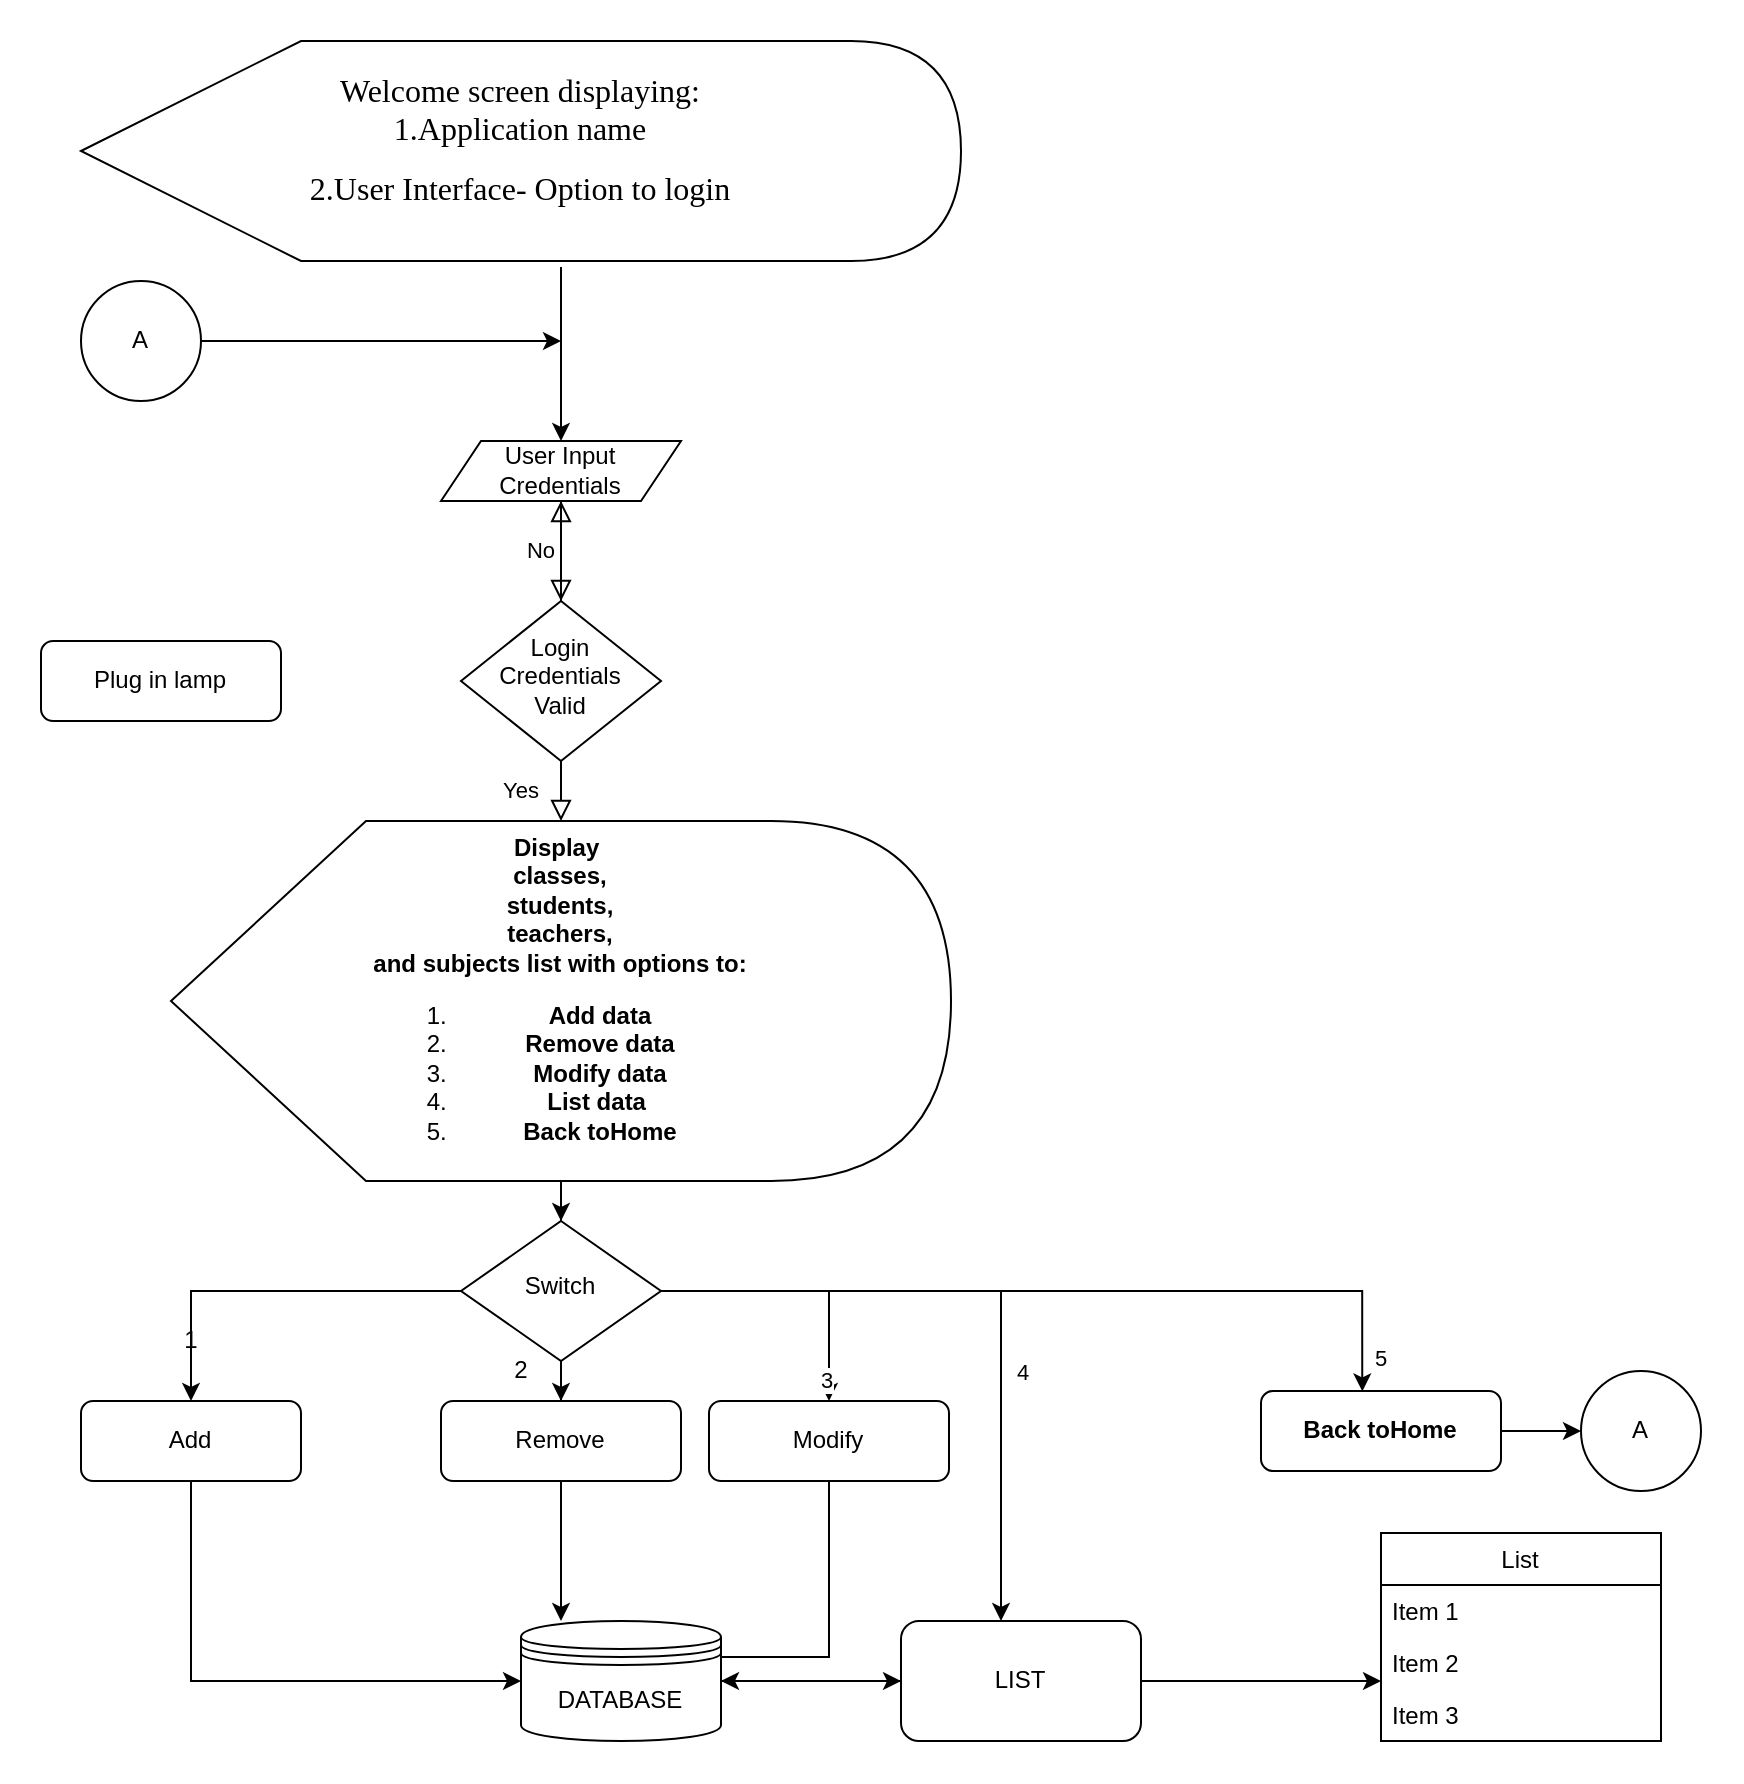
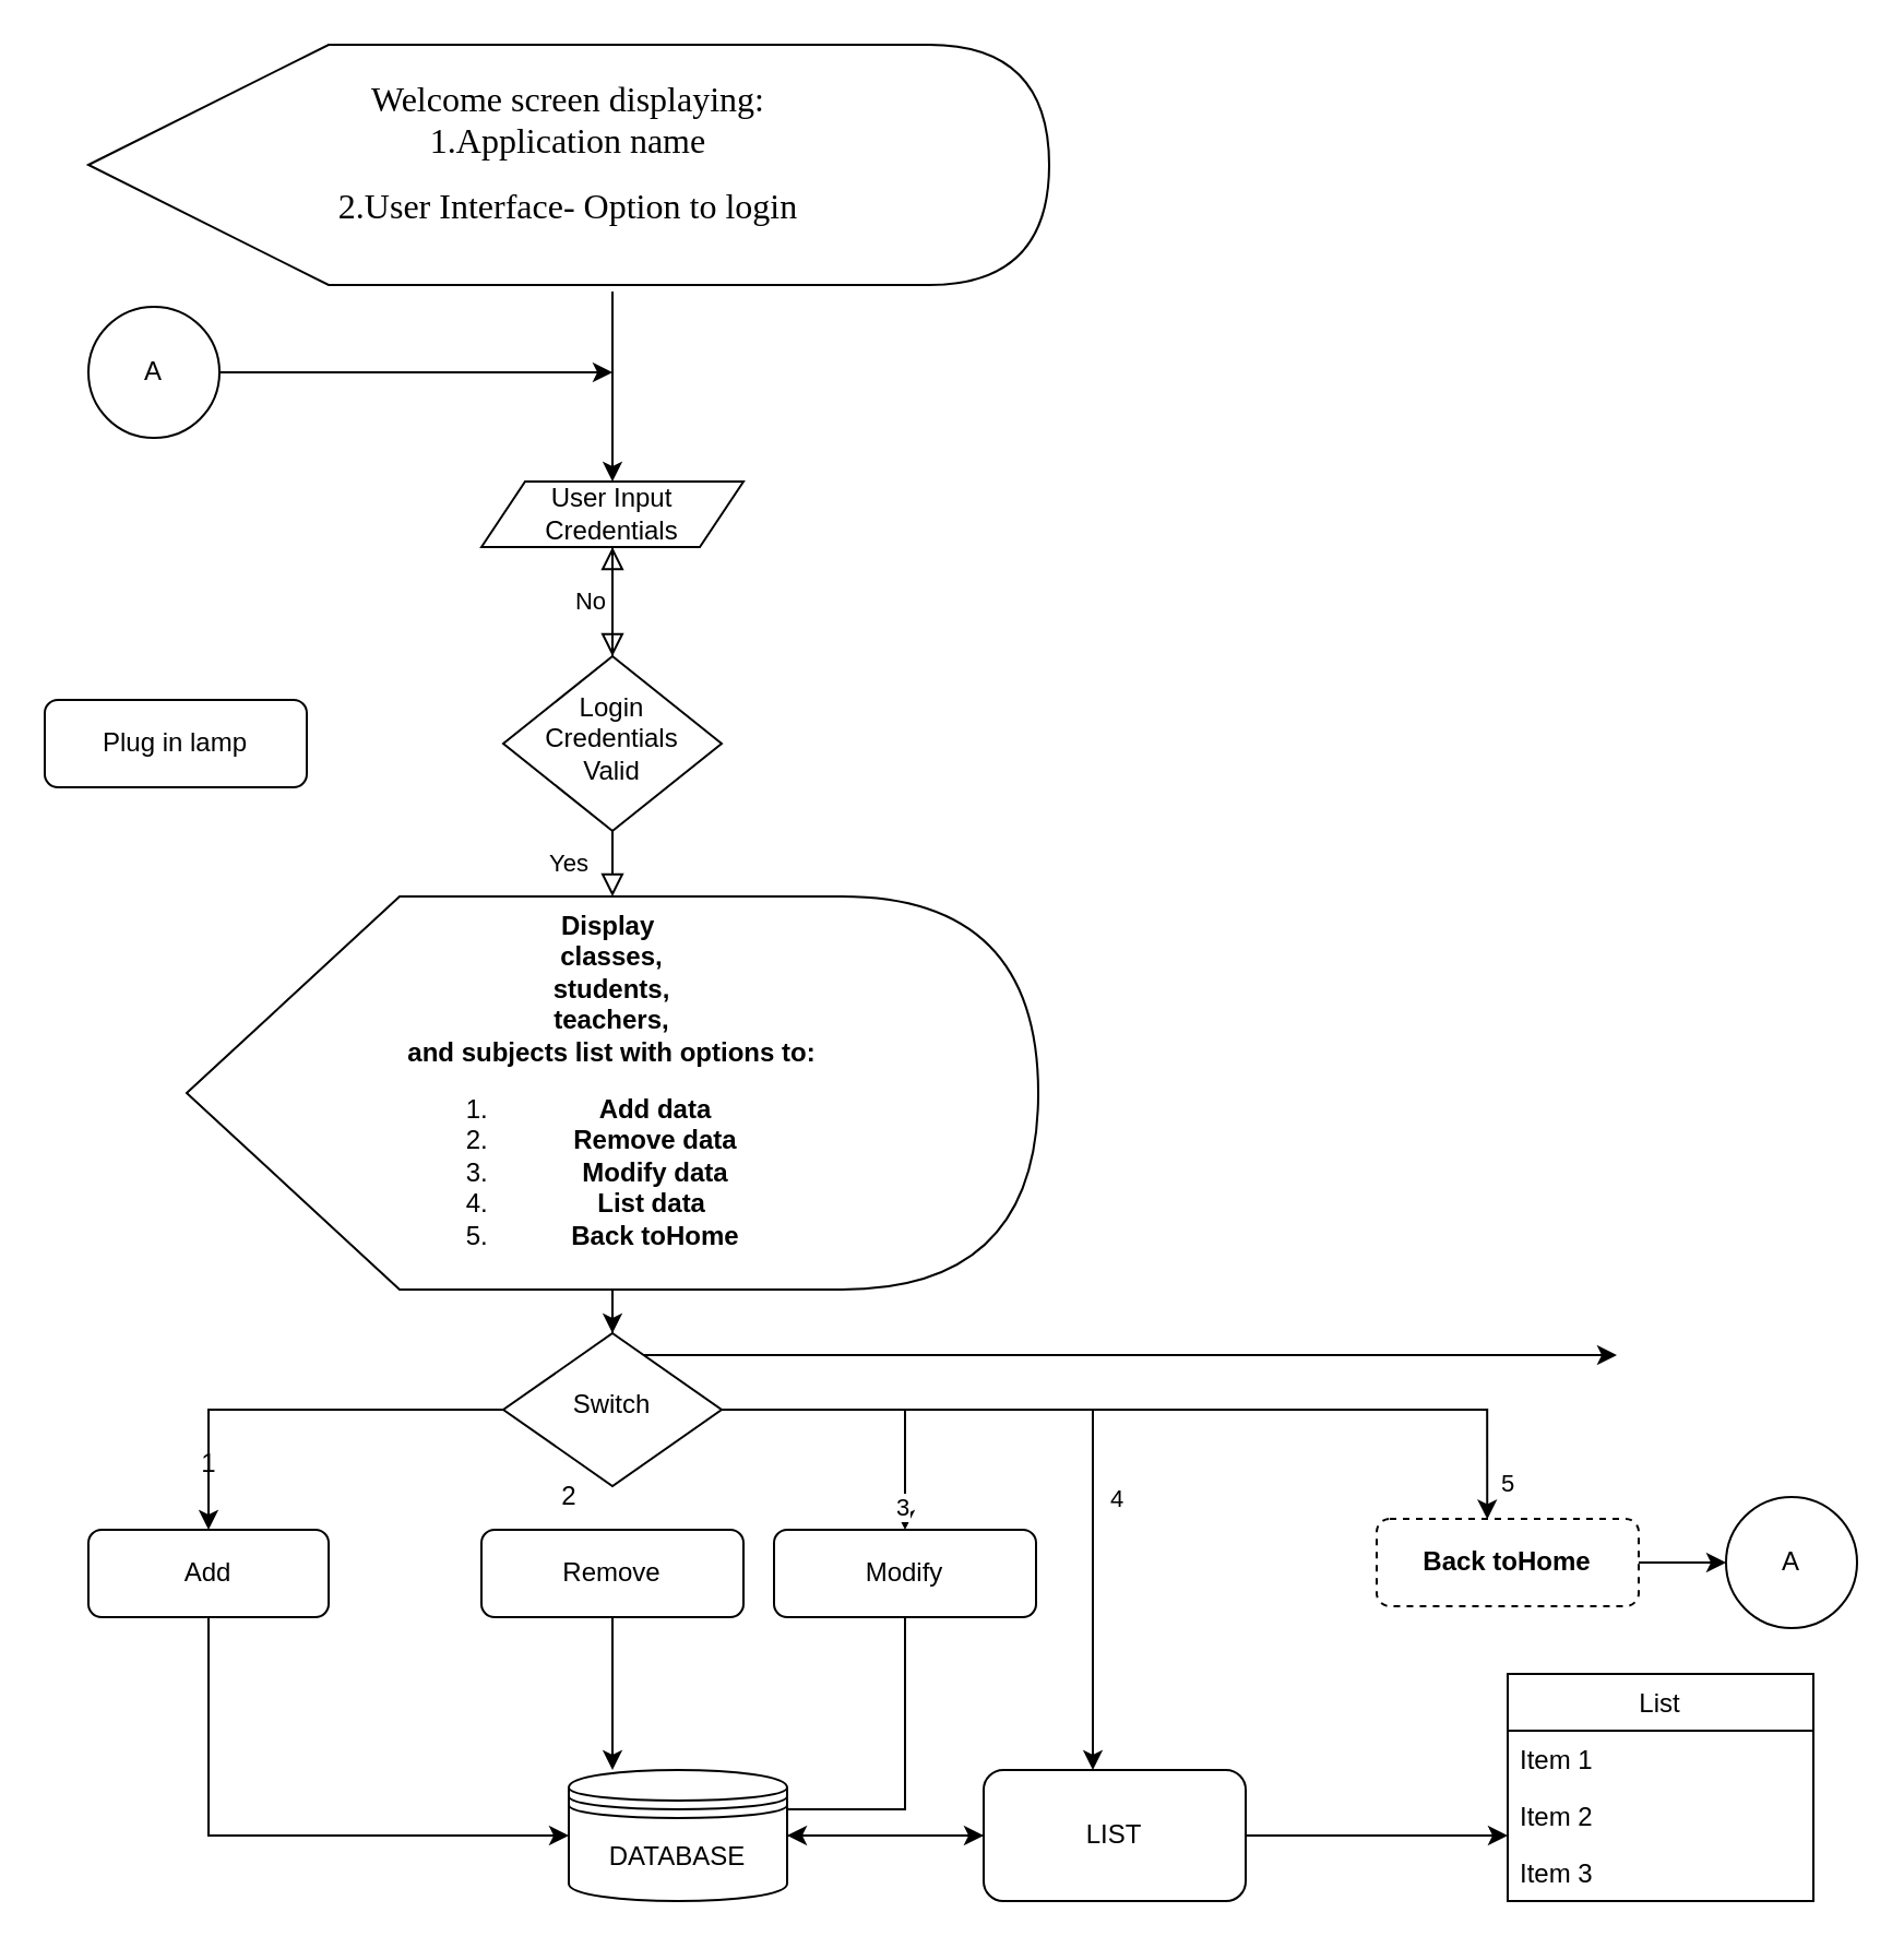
- <mxCell id="18" value="" style="edgeStyle=orthogonalEdgeStyle;rounded=0;orthogonalLoop=1;jettySize=auto;html=1;" edge="1" parent="1" source="21" target="8"><mxGeometry relative="1" as="geometry" /></mxCell>
+ <mxCell id="18" value="" style="edgeStyle=orthogonalEdgeStyle;rounded=0;orthogonalLoop=1;jettySize=auto;html=1;" edge="1" parent="1" source="21" target="41"><mxGeometry relative="1" as="geometry" /></mxCell>
- <mxCell id="36" value="&lt;b&gt;Back toHome&lt;/b&gt;" style="rounded=1;whiteSpace=wrap;html=1;fontSize=12;glass=0;strokeWidth=1;shadow=0;" vertex="1" parent="1"><mxGeometry x="630" y="695" width="120" height="40" as="geometry" /></mxCell>
+ <mxCell id="36" value="&lt;b&gt;Back toHome&lt;/b&gt;" style="rounded=1;whiteSpace=wrap;html=1;fontSize=12;glass=0;strokeWidth=1;shadow=0;dashed=1;" vertex="1" parent="1"><mxGeometry x="630" y="695" width="120" height="40" as="geometry" /></mxCell>
